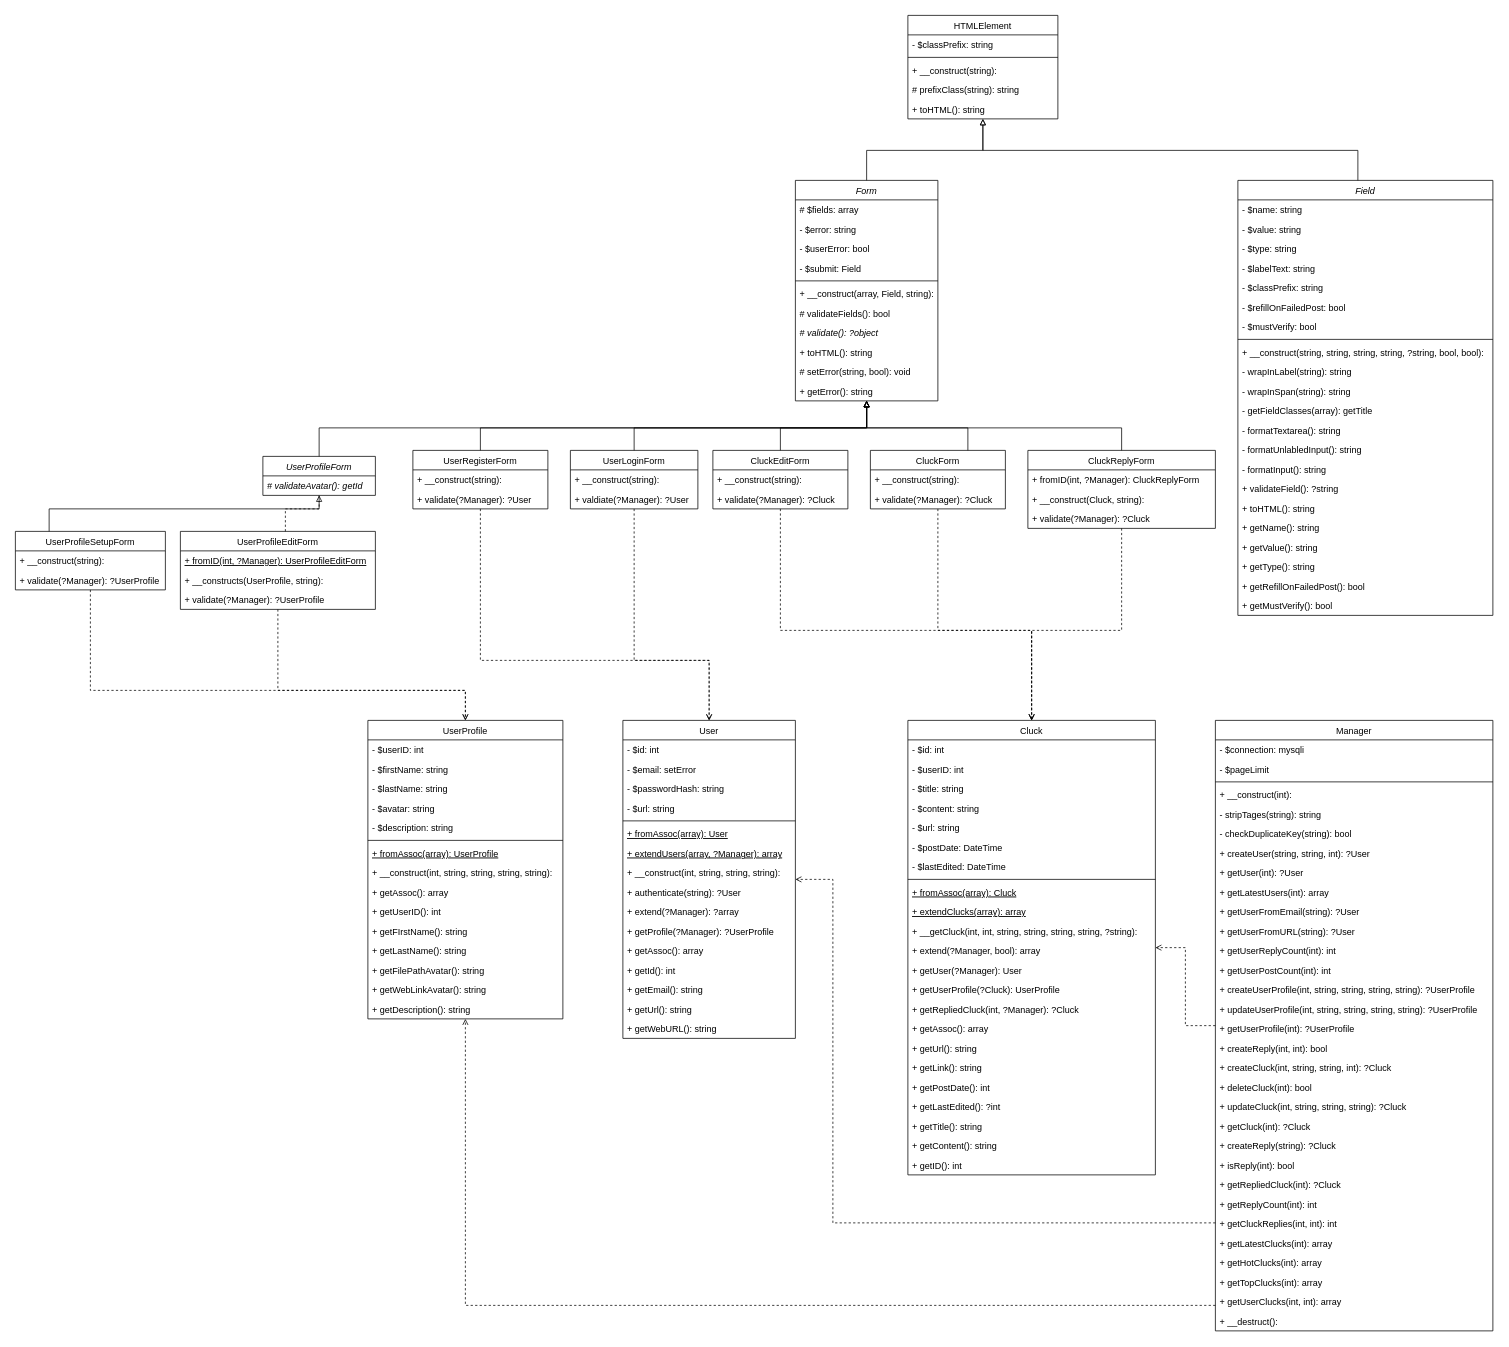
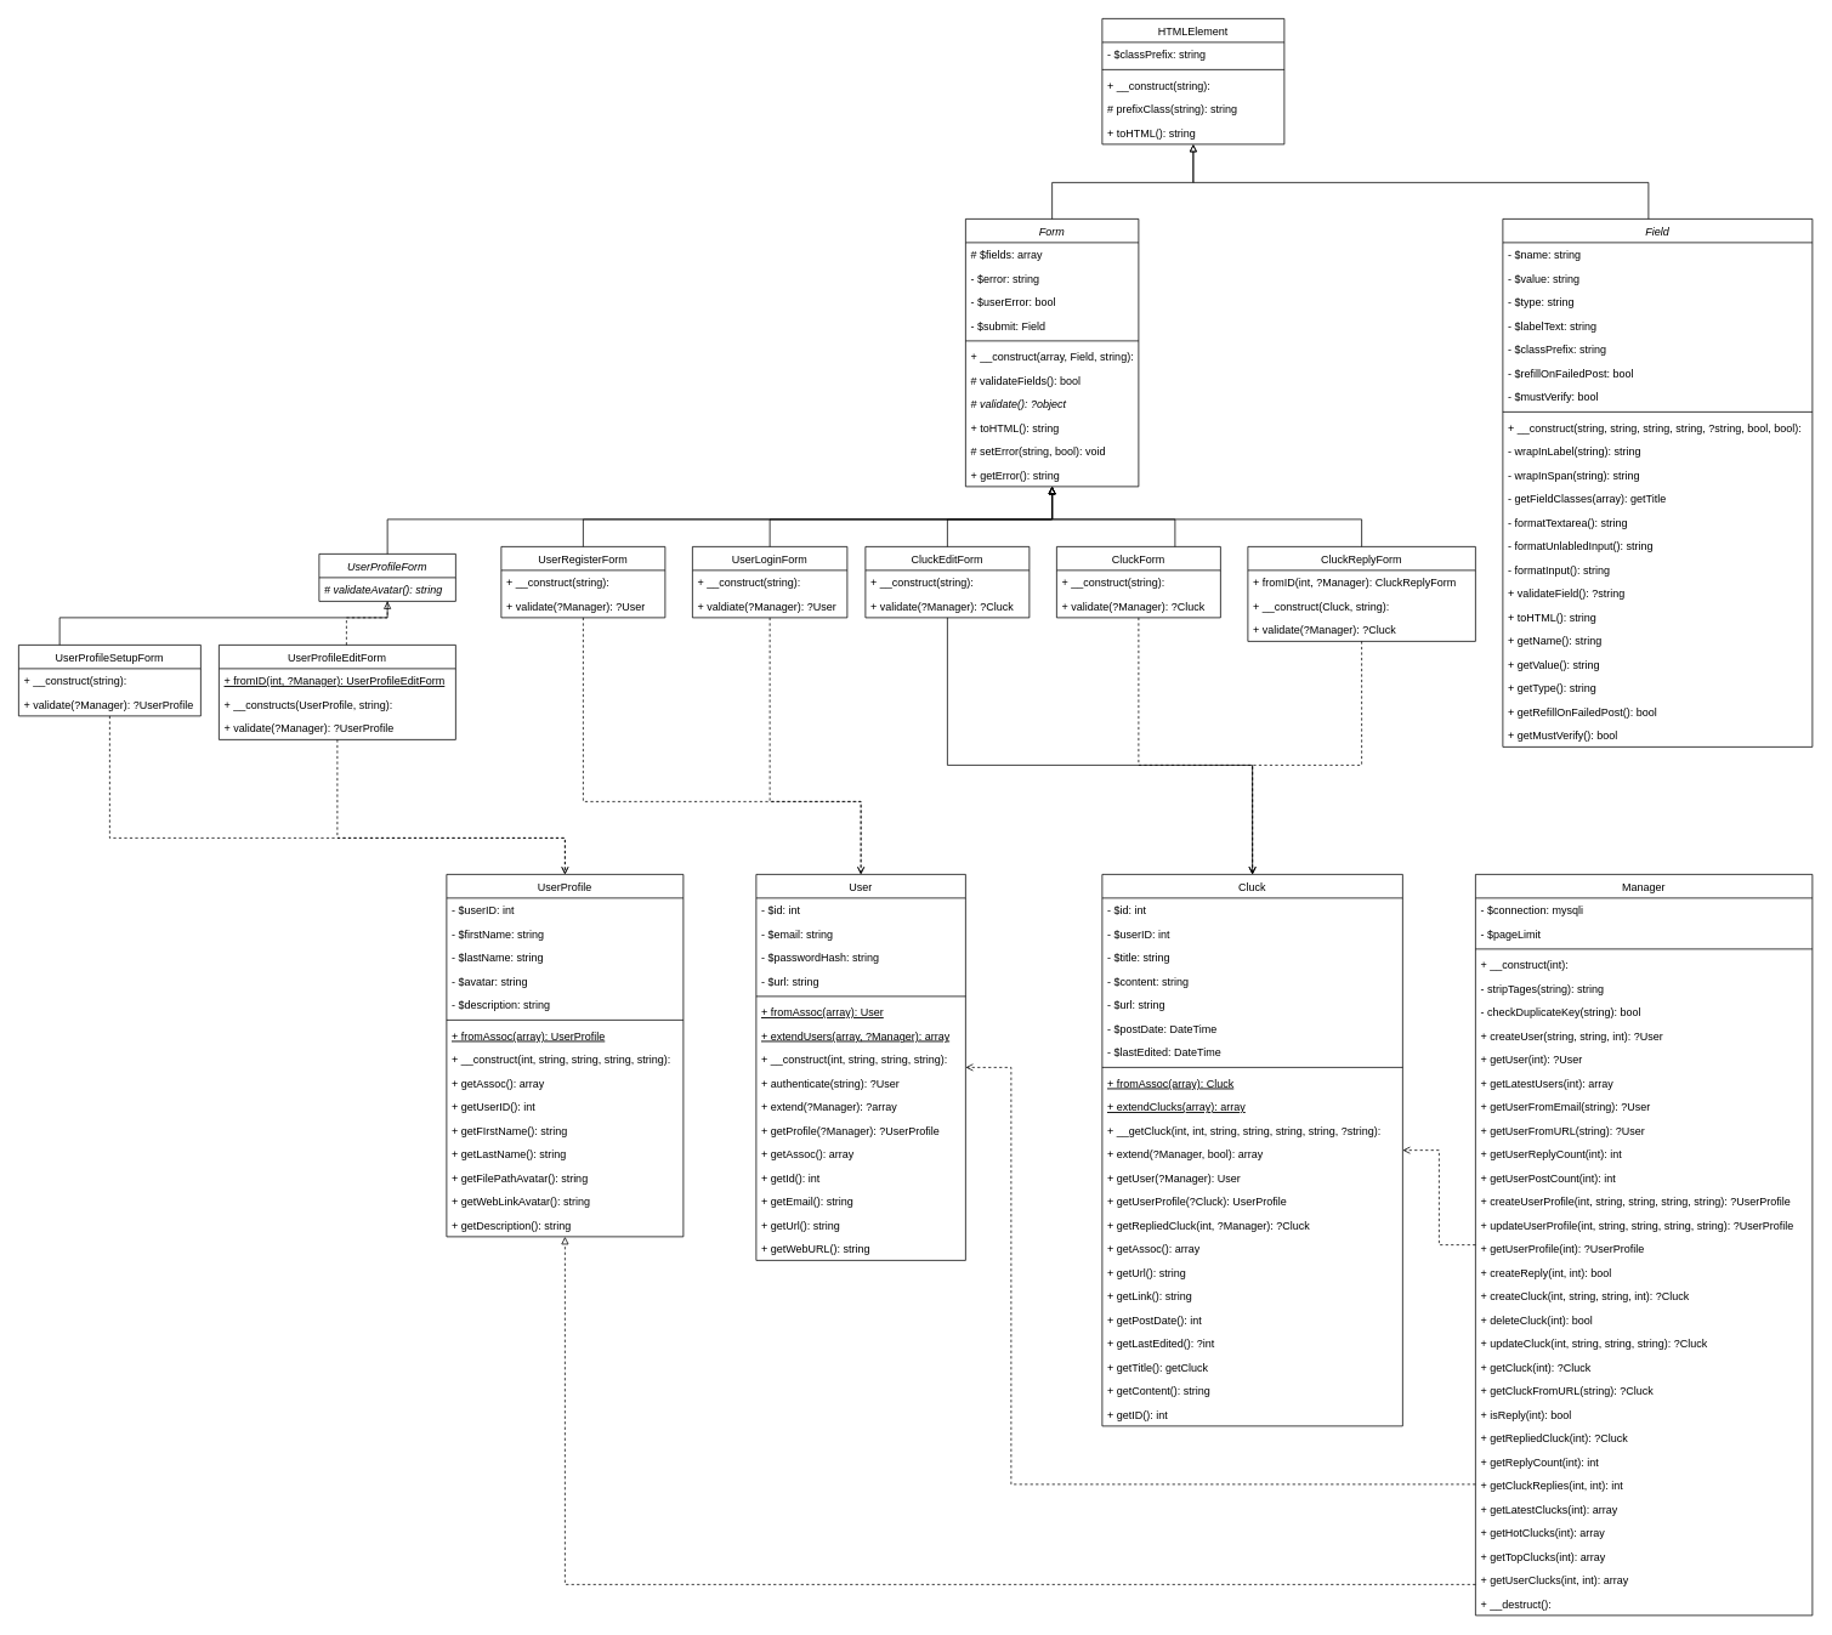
- <mxCell id="47" value="# validateAvatar(): getId" style="text;strokeColor=none;fillColor=none;align=left;verticalAlign=top;spacingLeft=4;spacingRight=4;overflow=hidden;rotatable=0;points=[[0,0.5],[1,0.5]];portConstraint=eastwest;fontStyle=2" vertex="1" parent="46"><mxGeometry y="26" width="150" height="26" as="geometry" /></mxCell>
+ <mxCell id="47" value="# validateAvatar(): string" style="text;strokeColor=none;fillColor=none;align=left;verticalAlign=top;spacingLeft=4;spacingRight=4;overflow=hidden;rotatable=0;points=[[0,0.5],[1,0.5]];portConstraint=eastwest;fontStyle=2" vertex="1" parent="46"><mxGeometry y="26" width="150" height="26" as="geometry" /></mxCell>
- <mxCell id="75" style="edgeStyle=orthogonalEdgeStyle;rounded=0;orthogonalLoop=1;jettySize=auto;html=1;entryX=0.5;entryY=0;entryDx=0;entryDy=0;dashed=1;endArrow=open;endFill=0;" edge="1" parent="1" source="76" target="120"><mxGeometry relative="1" as="geometry"><Array as="points"><mxPoint x="1040" y="840" /><mxPoint x="1375" y="840" /></Array></mxGeometry></mxCell>
+ <mxCell id="75" style="edgeStyle=orthogonalEdgeStyle;rounded=0;orthogonalLoop=1;jettySize=auto;html=1;entryX=0.5;entryY=0;entryDx=0;entryDy=0;dashed=0;endArrow=open;endFill=0;" edge="1" parent="1" source="76" target="120"><mxGeometry relative="1" as="geometry"><Array as="points"><mxPoint x="1040" y="840" /><mxPoint x="1375" y="840" /></Array></mxGeometry></mxCell>
- <mxCell id="146" value="- $email: setError" style="text;strokeColor=none;fillColor=none;align=left;verticalAlign=top;spacingLeft=4;spacingRight=4;overflow=hidden;rotatable=0;points=[[0,0.5],[1,0.5]];portConstraint=eastwest;" vertex="1" parent="144"><mxGeometry y="52" width="230" height="26" as="geometry" /></mxCell>
+ <mxCell id="146" value="- $email: string" style="text;strokeColor=none;fillColor=none;align=left;verticalAlign=top;spacingLeft=4;spacingRight=4;overflow=hidden;rotatable=0;points=[[0,0.5],[1,0.5]];portConstraint=eastwest;" vertex="1" parent="144"><mxGeometry y="52" width="230" height="26" as="geometry" /></mxCell>
- <mxCell id="85" style="edgeStyle=orthogonalEdgeStyle;rounded=0;orthogonalLoop=1;jettySize=auto;html=1;dashed=1;endArrow=open;endFill=0;" edge="1" parent="1" source="88" target="161"><mxGeometry relative="1" as="geometry"><Array as="points"><mxPoint x="620" y="1740" /></Array></mxGeometry></mxCell>
+ <mxCell id="85" style="edgeStyle=orthogonalEdgeStyle;rounded=0;orthogonalLoop=1;jettySize=auto;html=1;dashed=1;endArrow=block;endFill=0;" edge="1" parent="1" source="88" target="161"><mxGeometry relative="1" as="geometry"><Array as="points"><mxPoint x="620" y="1740" /></Array></mxGeometry></mxCell>
- <mxCell id="141" value="+ getTitle(): string" style="text;strokeColor=none;fillColor=none;align=left;verticalAlign=top;spacingLeft=4;spacingRight=4;overflow=hidden;rotatable=0;points=[[0,0.5],[1,0.5]];portConstraint=eastwest;" vertex="1" parent="120"><mxGeometry y="528" width="330" height="26" as="geometry" /></mxCell>
+ <mxCell id="141" value="+ getTitle(): getCluck" style="text;strokeColor=none;fillColor=none;align=left;verticalAlign=top;spacingLeft=4;spacingRight=4;overflow=hidden;rotatable=0;points=[[0,0.5],[1,0.5]];portConstraint=eastwest;" vertex="1" parent="120"><mxGeometry y="528" width="330" height="26" as="geometry" /></mxCell>
- <mxCell id="110" value="+ createReply(string): ?Cluck" style="text;strokeColor=none;fillColor=none;align=left;verticalAlign=top;spacingLeft=4;spacingRight=4;overflow=hidden;rotatable=0;points=[[0,0.5],[1,0.5]];portConstraint=eastwest;" vertex="1" parent="88"><mxGeometry y="554" width="370" height="26" as="geometry" /></mxCell>
+ <mxCell id="110" value="+ getCluckFromURL(string): ?Cluck" style="text;strokeColor=none;fillColor=none;align=left;verticalAlign=top;spacingLeft=4;spacingRight=4;overflow=hidden;rotatable=0;points=[[0,0.5],[1,0.5]];portConstraint=eastwest;" vertex="1" parent="88"><mxGeometry y="554" width="370" height="26" as="geometry" /></mxCell>
